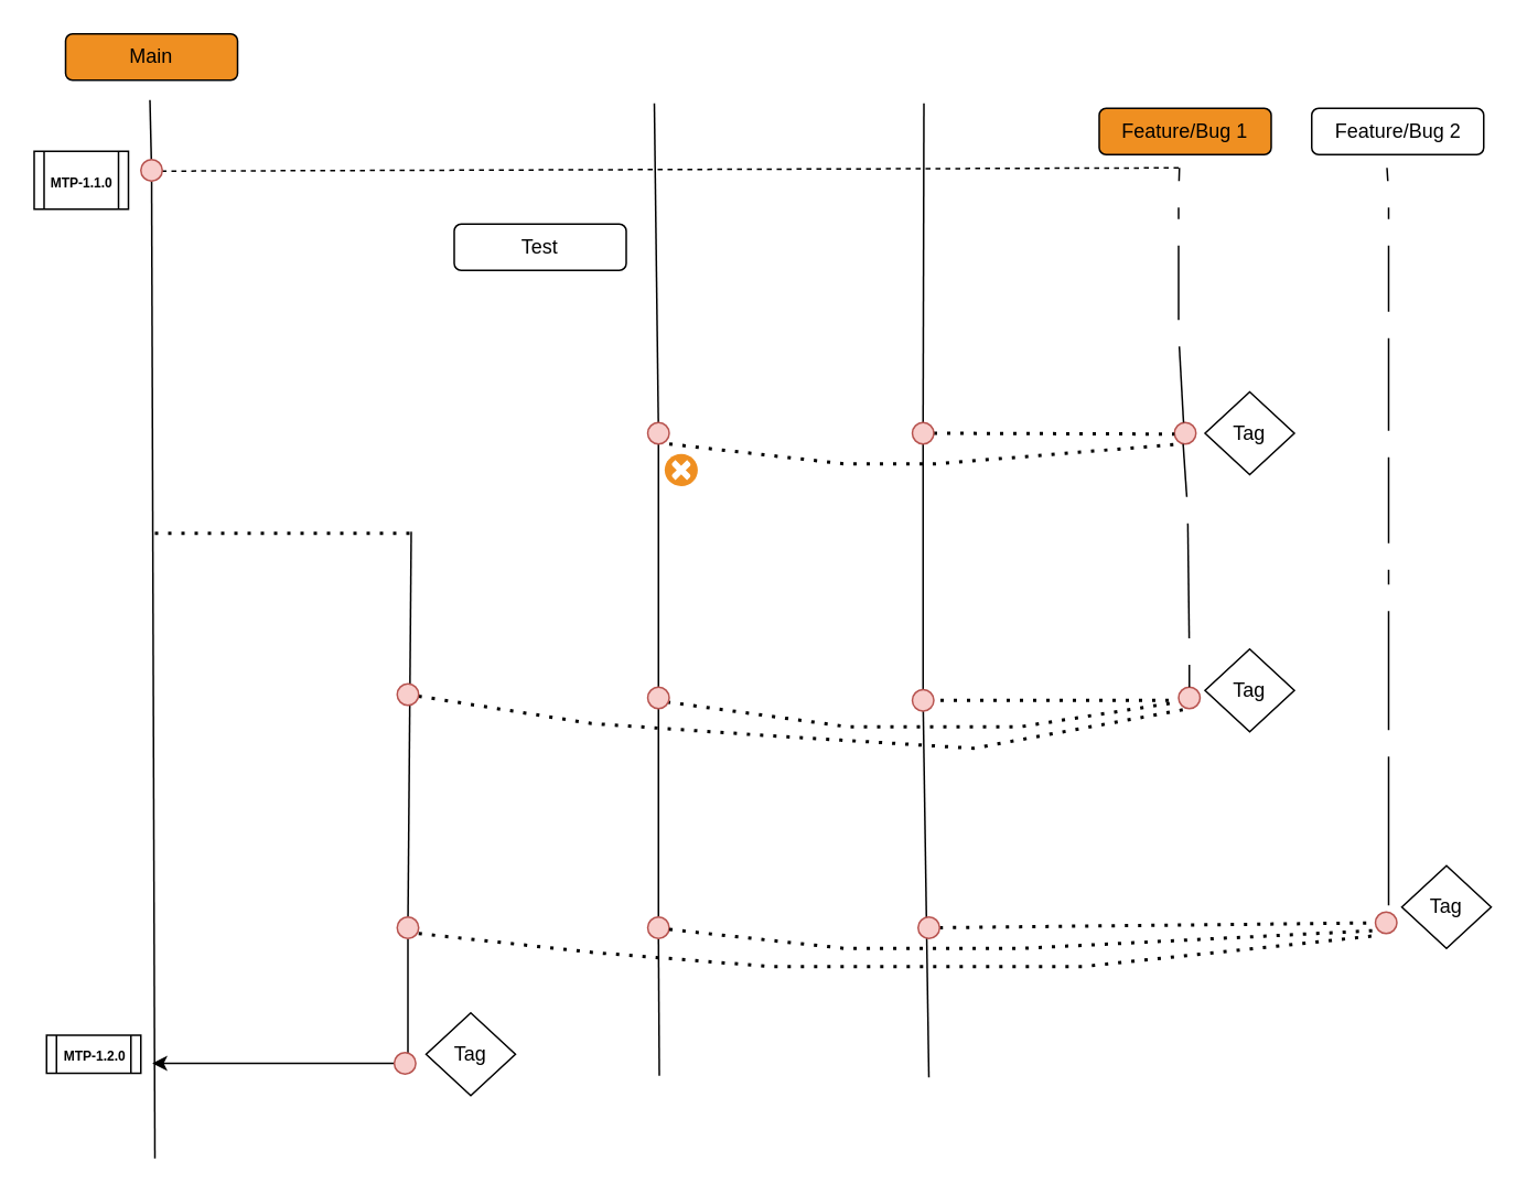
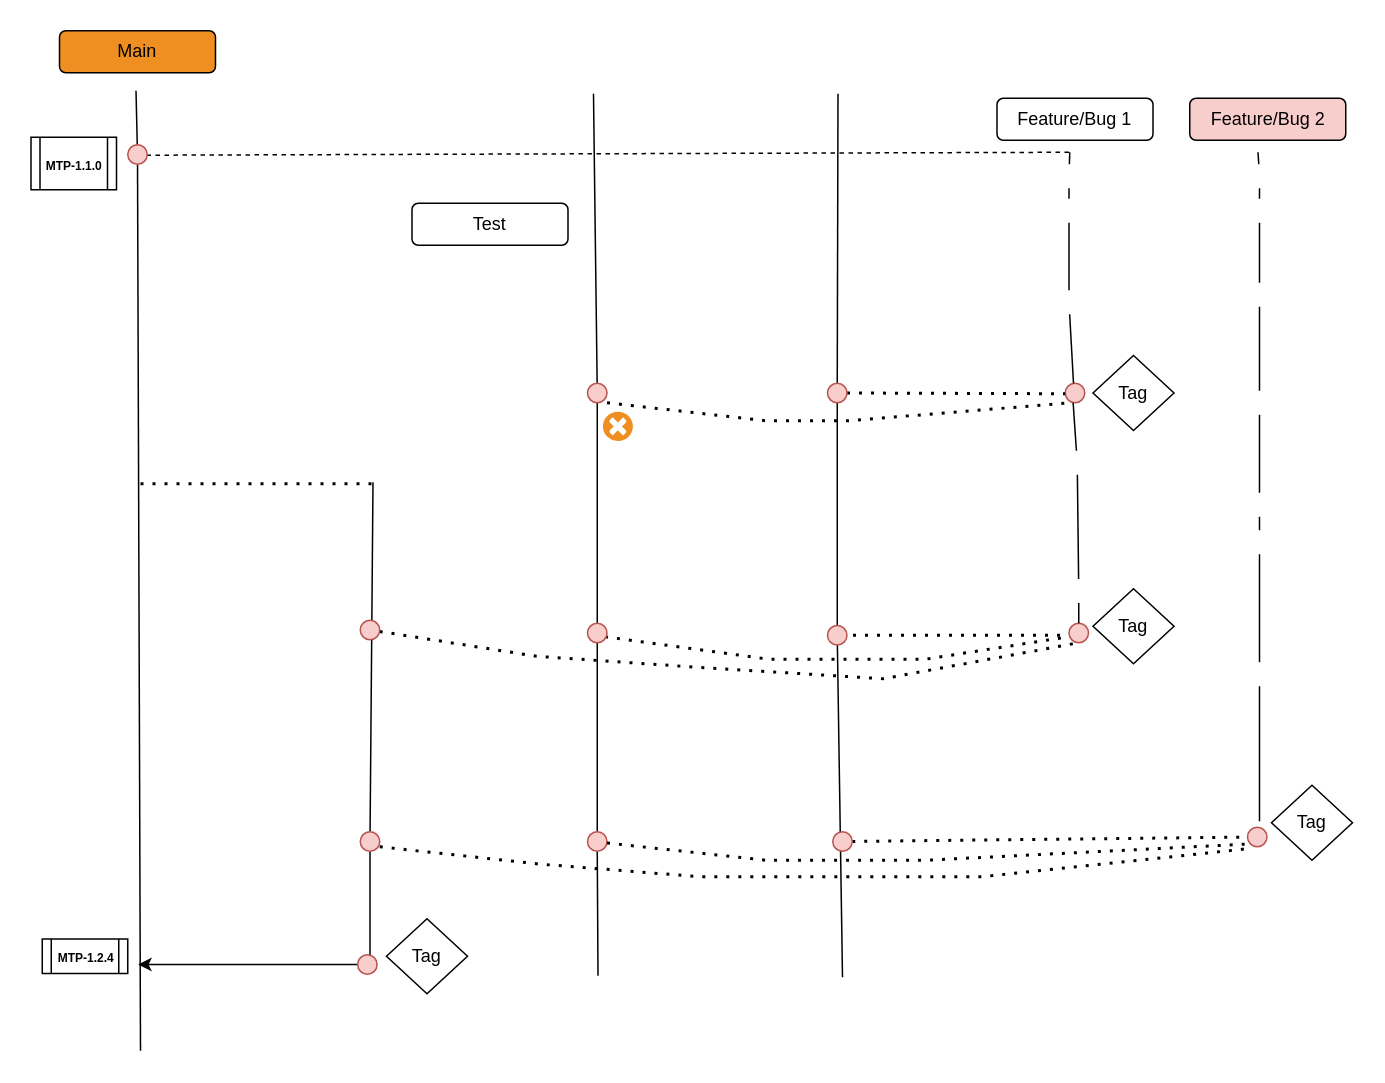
- <mxCell id="9" value="Feature/Bug 1" style="rounded=1;whiteSpace=wrap;html=1;fillColor=#ef8f21;" vertex="1" parent="1"><mxGeometry x="664" y="65" width="104" height="28" as="geometry" /></mxCell>
+ <mxCell id="9" value="Feature/Bug 1" style="rounded=1;whiteSpace=wrap;html=1;" vertex="1" parent="1"><mxGeometry x="664" y="65" width="104" height="28" as="geometry" /></mxCell>
- <mxCell id="41" value="Feature/Bug 2" style="rounded=1;whiteSpace=wrap;html=1;" vertex="1" parent="1"><mxGeometry x="792.5" y="65" width="104" height="28" as="geometry" /></mxCell>
+ <mxCell id="41" value="Feature/Bug 2" style="rounded=1;whiteSpace=wrap;html=1;fillColor=#f8cecc;" vertex="1" parent="1"><mxGeometry x="792.5" y="65" width="104" height="28" as="geometry" /></mxCell>
- <mxCell id="92" value="&lt;b&gt;&lt;font style=&quot;font-size: 8px;&quot;&gt;MTP-1.2.0&lt;/font&gt;&lt;/b&gt;" style="shape=process;whiteSpace=wrap;html=1;backgroundOutline=1;" vertex="1" parent="1"><mxGeometry x="27.5" y="625.5" width="57" height="23" as="geometry" /></mxCell>
+ <mxCell id="92" value="&lt;b&gt;&lt;font style=&quot;font-size: 8px;&quot;&gt;MTP-1.2.4&lt;/font&gt;&lt;/b&gt;" style="shape=process;whiteSpace=wrap;html=1;backgroundOutline=1;" vertex="1" parent="1"><mxGeometry x="27.5" y="625.5" width="57" height="23" as="geometry" /></mxCell>
